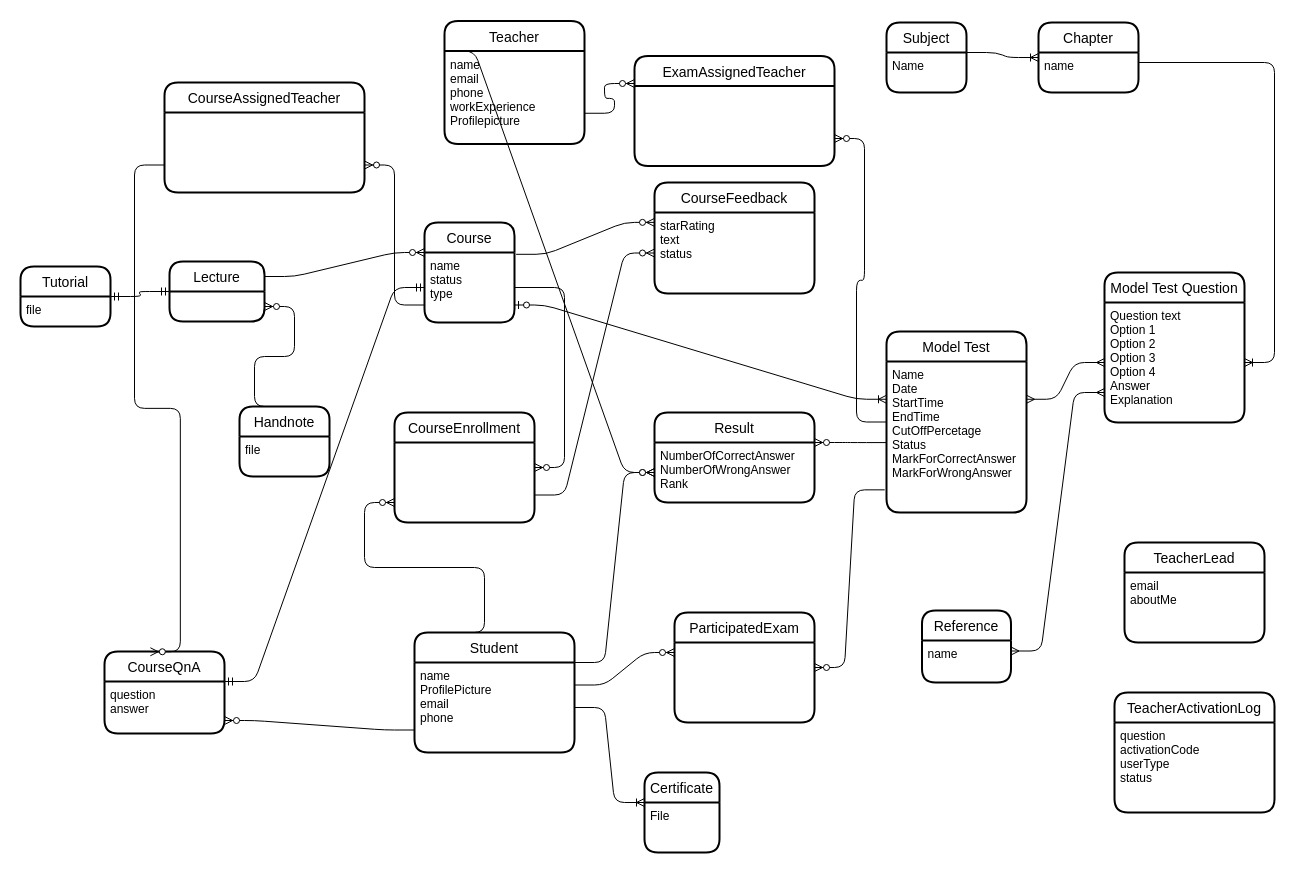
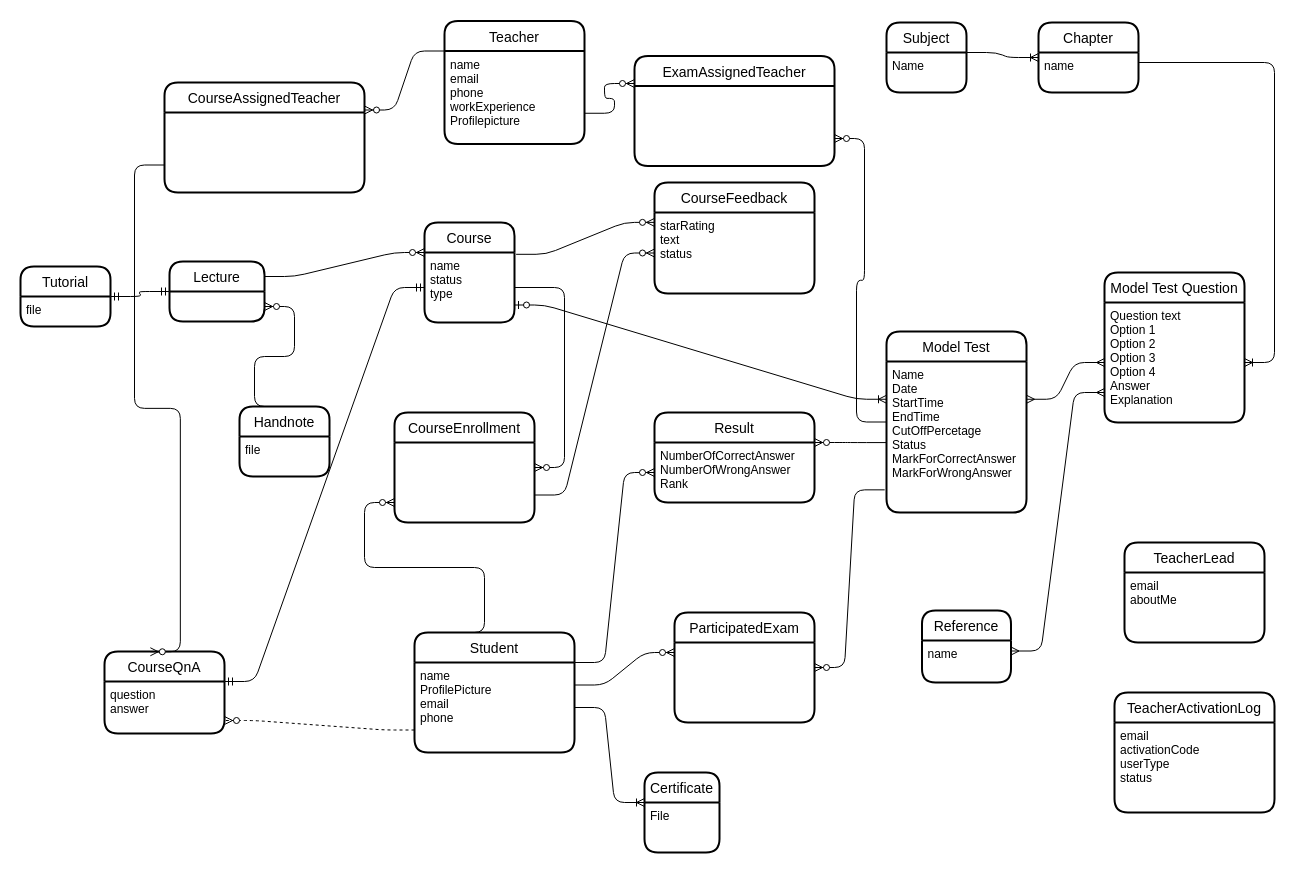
- <mxCell id="49" value="" style="edgeStyle=entityRelationEdgeStyle;fontSize=12;html=1;endArrow=ERzeroToMany;endFill=1;exitX=0;exitY=0;exitDx=0;exitDy=0;" parent="1" source="31" target="38" edge="1"><mxGeometry width="100" height="100" relative="1" as="geometry"><mxPoint x="-66" y="212" as="sourcePoint" /><mxPoint x="34" y="112" as="targetPoint" /></mxGeometry></mxCell>
+ <mxCell id="49" value="" style="edgeStyle=entityRelationEdgeStyle;fontSize=12;html=1;endArrow=ERzeroToMany;endFill=1;exitX=0;exitY=0;exitDx=0;exitDy=0;entryX=1;entryY=0.25;entryDx=0;entryDy=0;" parent="1" source="31" target="47" edge="1"><mxGeometry width="100" height="100" relative="1" as="geometry"><mxPoint x="-66" y="212" as="sourcePoint" /><mxPoint x="34" y="112" as="targetPoint" /></mxGeometry></mxCell>
- <mxCell id="48" value="" style="edgeStyle=entityRelationEdgeStyle;fontSize=12;html=1;endArrow=ERzeroToMany;endFill=1;exitX=0;exitY=0.75;exitDx=0;exitDy=0;entryX=1;entryY=0.75;entryDx=0;entryDy=0;" parent="1" source="17" target="47" edge="1"><mxGeometry width="100" height="100" relative="1" as="geometry"><mxPoint x="79" y="162" as="sourcePoint" /><mxPoint x="179" y="62" as="targetPoint" /></mxGeometry></mxCell>
- <mxCell id="60" value="" style="edgeStyle=entityRelationEdgeStyle;fontSize=12;html=1;endArrow=ERzeroToMany;endFill=1;entryX=1;entryY=0.75;entryDx=0;entryDy=0;exitX=0;exitY=0.75;exitDx=0;exitDy=0;" parent="1" source="35" target="58" edge="1"><mxGeometry width="100" height="100" relative="1" as="geometry"><mxPoint x="324" y="732" as="sourcePoint" /><mxPoint x="144" y="692" as="targetPoint" /></mxGeometry></mxCell>
+ <mxCell id="60" value="" style="edgeStyle=entityRelationEdgeStyle;fontSize=12;html=1;endArrow=ERzeroToMany;endFill=1;entryX=1;entryY=0.75;entryDx=0;entryDy=0;exitX=0;exitY=0.75;exitDx=0;exitDy=0;dashed=1;" parent="1" source="35" target="58" edge="1"><mxGeometry width="100" height="100" relative="1" as="geometry"><mxPoint x="324" y="732" as="sourcePoint" /><mxPoint x="144" y="692" as="targetPoint" /></mxGeometry></mxCell>
- <mxCell id="29" value="question&#10;activationCode&#10;userType&#10;status" style="align=left;strokeColor=none;fillColor=none;spacingLeft=4;fontSize=12;verticalAlign=top;resizable=0;rotatable=0;part=1;" parent="28" vertex="1"><mxGeometry y="30" width="160" height="90" as="geometry" /></mxCell>
+ <mxCell id="29" value="email&#10;activationCode&#10;userType&#10;status" style="align=left;strokeColor=none;fillColor=none;spacingLeft=4;fontSize=12;verticalAlign=top;resizable=0;rotatable=0;part=1;" parent="28" vertex="1"><mxGeometry y="30" width="160" height="90" as="geometry" /></mxCell>
